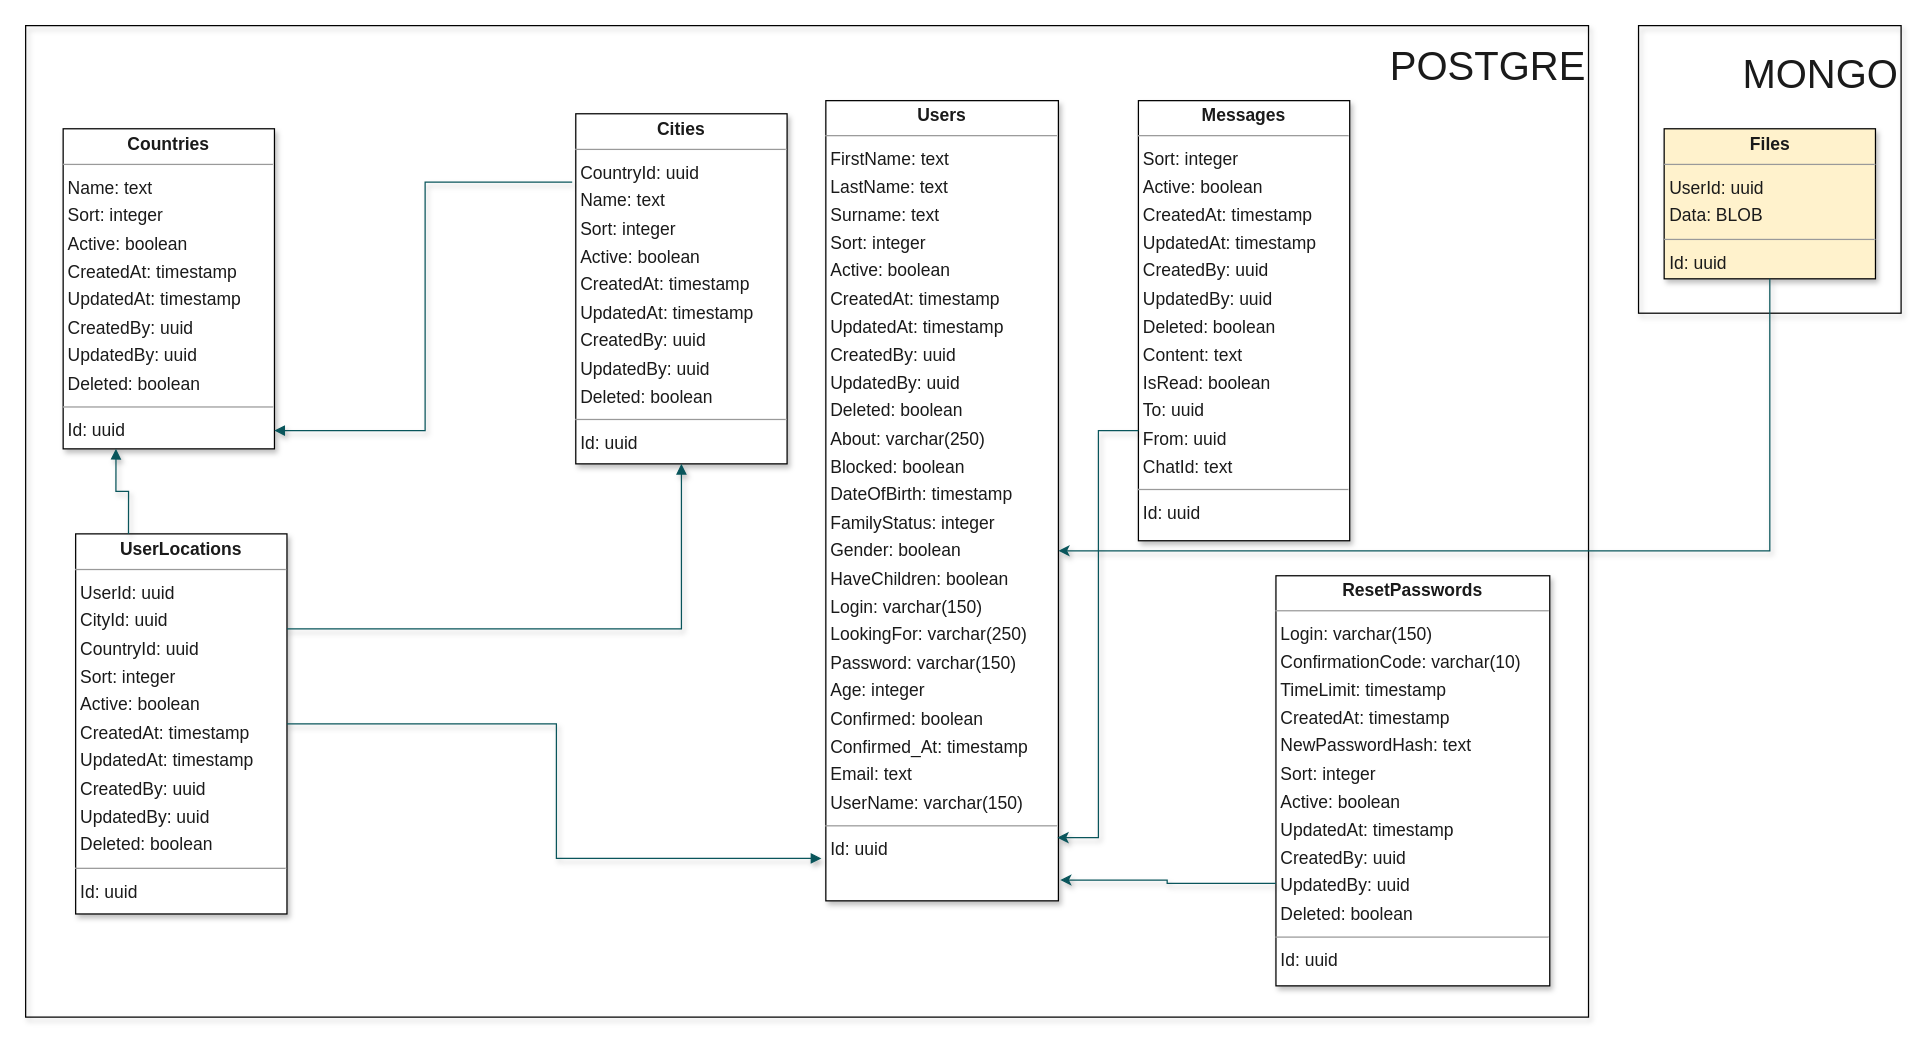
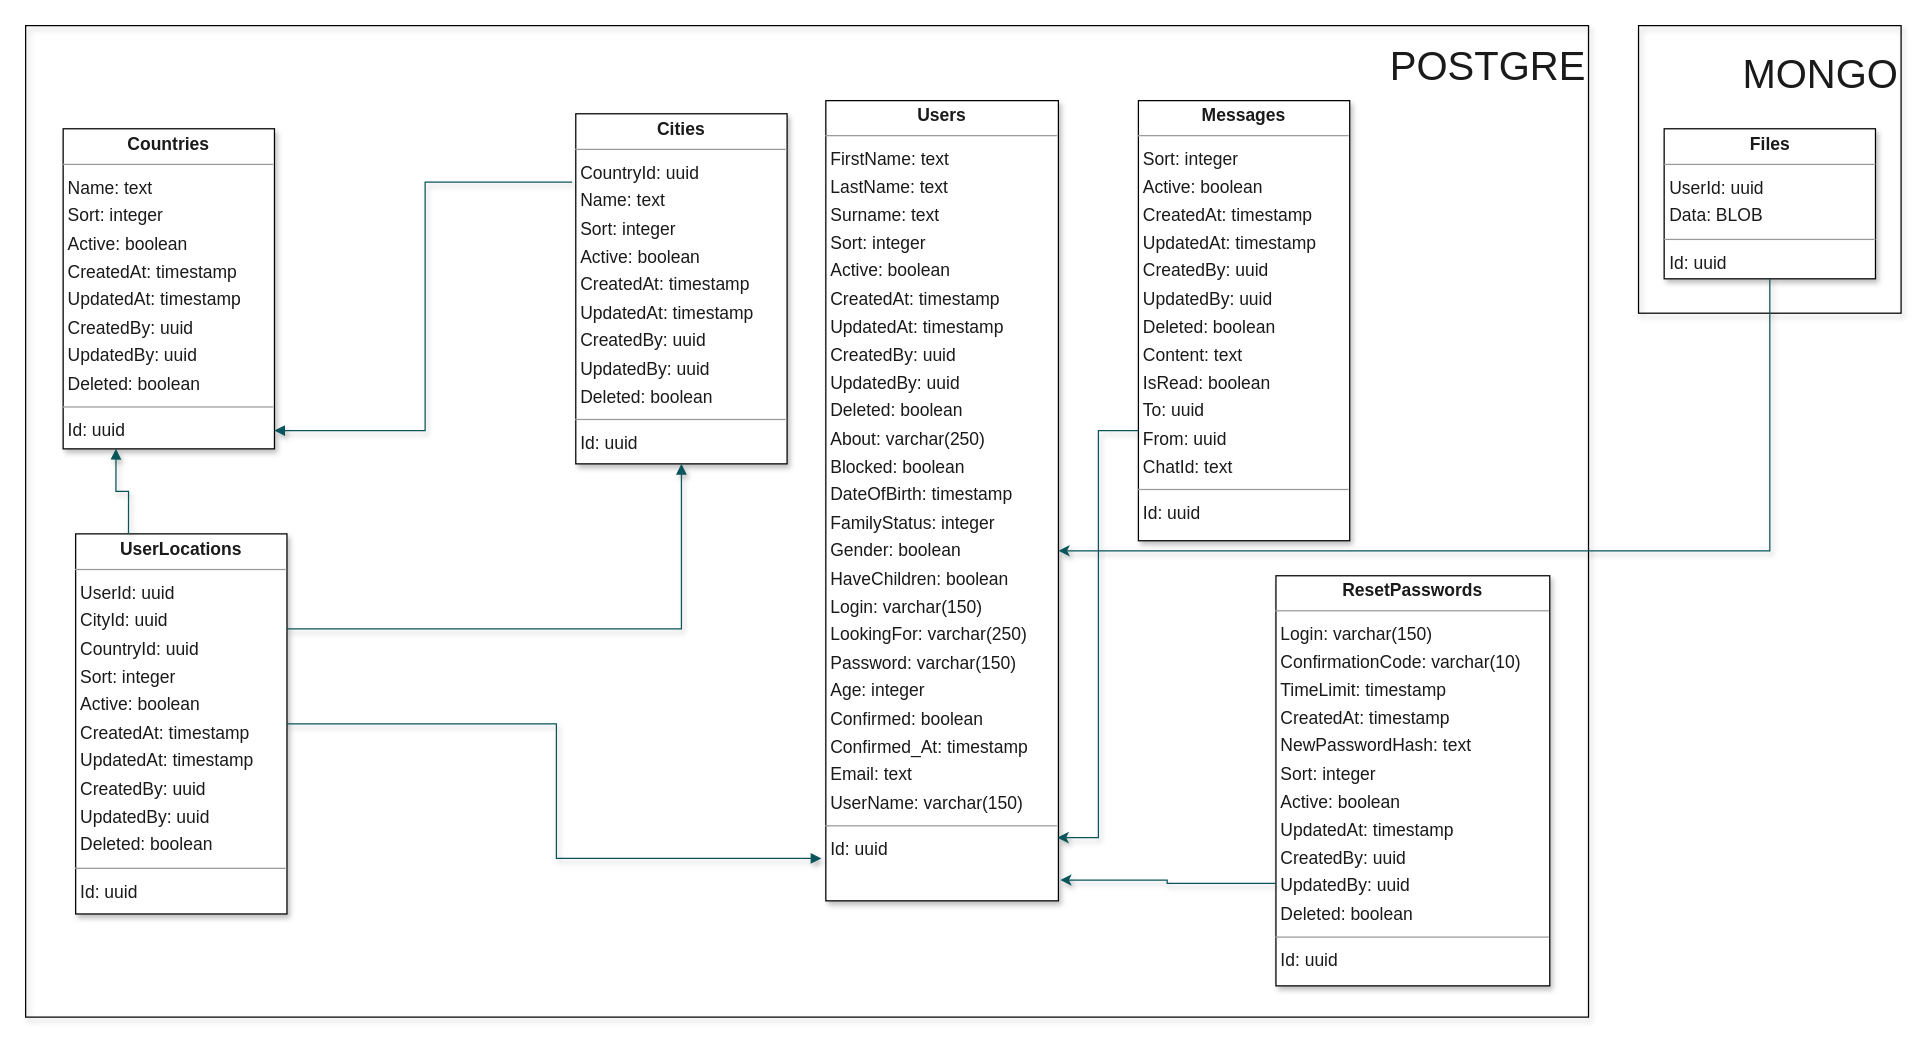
- <mxCell id="13" value="&lt;p style=&quot;margin:0px;margin-top:4px;text-align:center;&quot;&gt;&lt;b&gt;Files&lt;/b&gt;&lt;/p&gt;&lt;hr size=&quot;1&quot;&gt;&lt;p style=&quot;margin:0 0 0 4px;line-height:1.6;&quot;&gt;UserId: uuid&lt;br&gt; Data: BLOB&lt;/p&gt;&lt;hr size=&quot;1&quot;&gt;&lt;p style=&quot;margin:0 0 0 4px;line-height:1.6;&quot;&gt; Id: uuid&lt;/p&gt;" style="verticalAlign=top;align=left;overflow=fill;fontSize=14;fontFamily=Helvetica;html=1;rounded=0;shadow=1;comic=0;labelBackgroundColor=none;strokeWidth=1;strokeColor=#000000;fillColor=#fff2cc;fontColor=#1A1A1A;" vertex="1" parent="1"><mxGeometry x="1330.5" y="102.5" width="169" height="120" as="geometry" /></mxCell>
+ <mxCell id="13" value="&lt;p style=&quot;margin:0px;margin-top:4px;text-align:center;&quot;&gt;&lt;b&gt;Files&lt;/b&gt;&lt;/p&gt;&lt;hr size=&quot;1&quot;&gt;&lt;p style=&quot;margin:0 0 0 4px;line-height:1.6;&quot;&gt;UserId: uuid&lt;br&gt; Data: BLOB&lt;/p&gt;&lt;hr size=&quot;1&quot;&gt;&lt;p style=&quot;margin:0 0 0 4px;line-height:1.6;&quot;&gt; Id: uuid&lt;/p&gt;" style="verticalAlign=top;align=left;overflow=fill;fontSize=14;fontFamily=Helvetica;html=1;rounded=0;shadow=1;comic=0;labelBackgroundColor=none;strokeWidth=1;strokeColor=#000000;fillColor=#FFFFFF;fontColor=#1A1A1A;" vertex="1" parent="1"><mxGeometry x="1330.5" y="102.5" width="169" height="120" as="geometry" /></mxCell>
